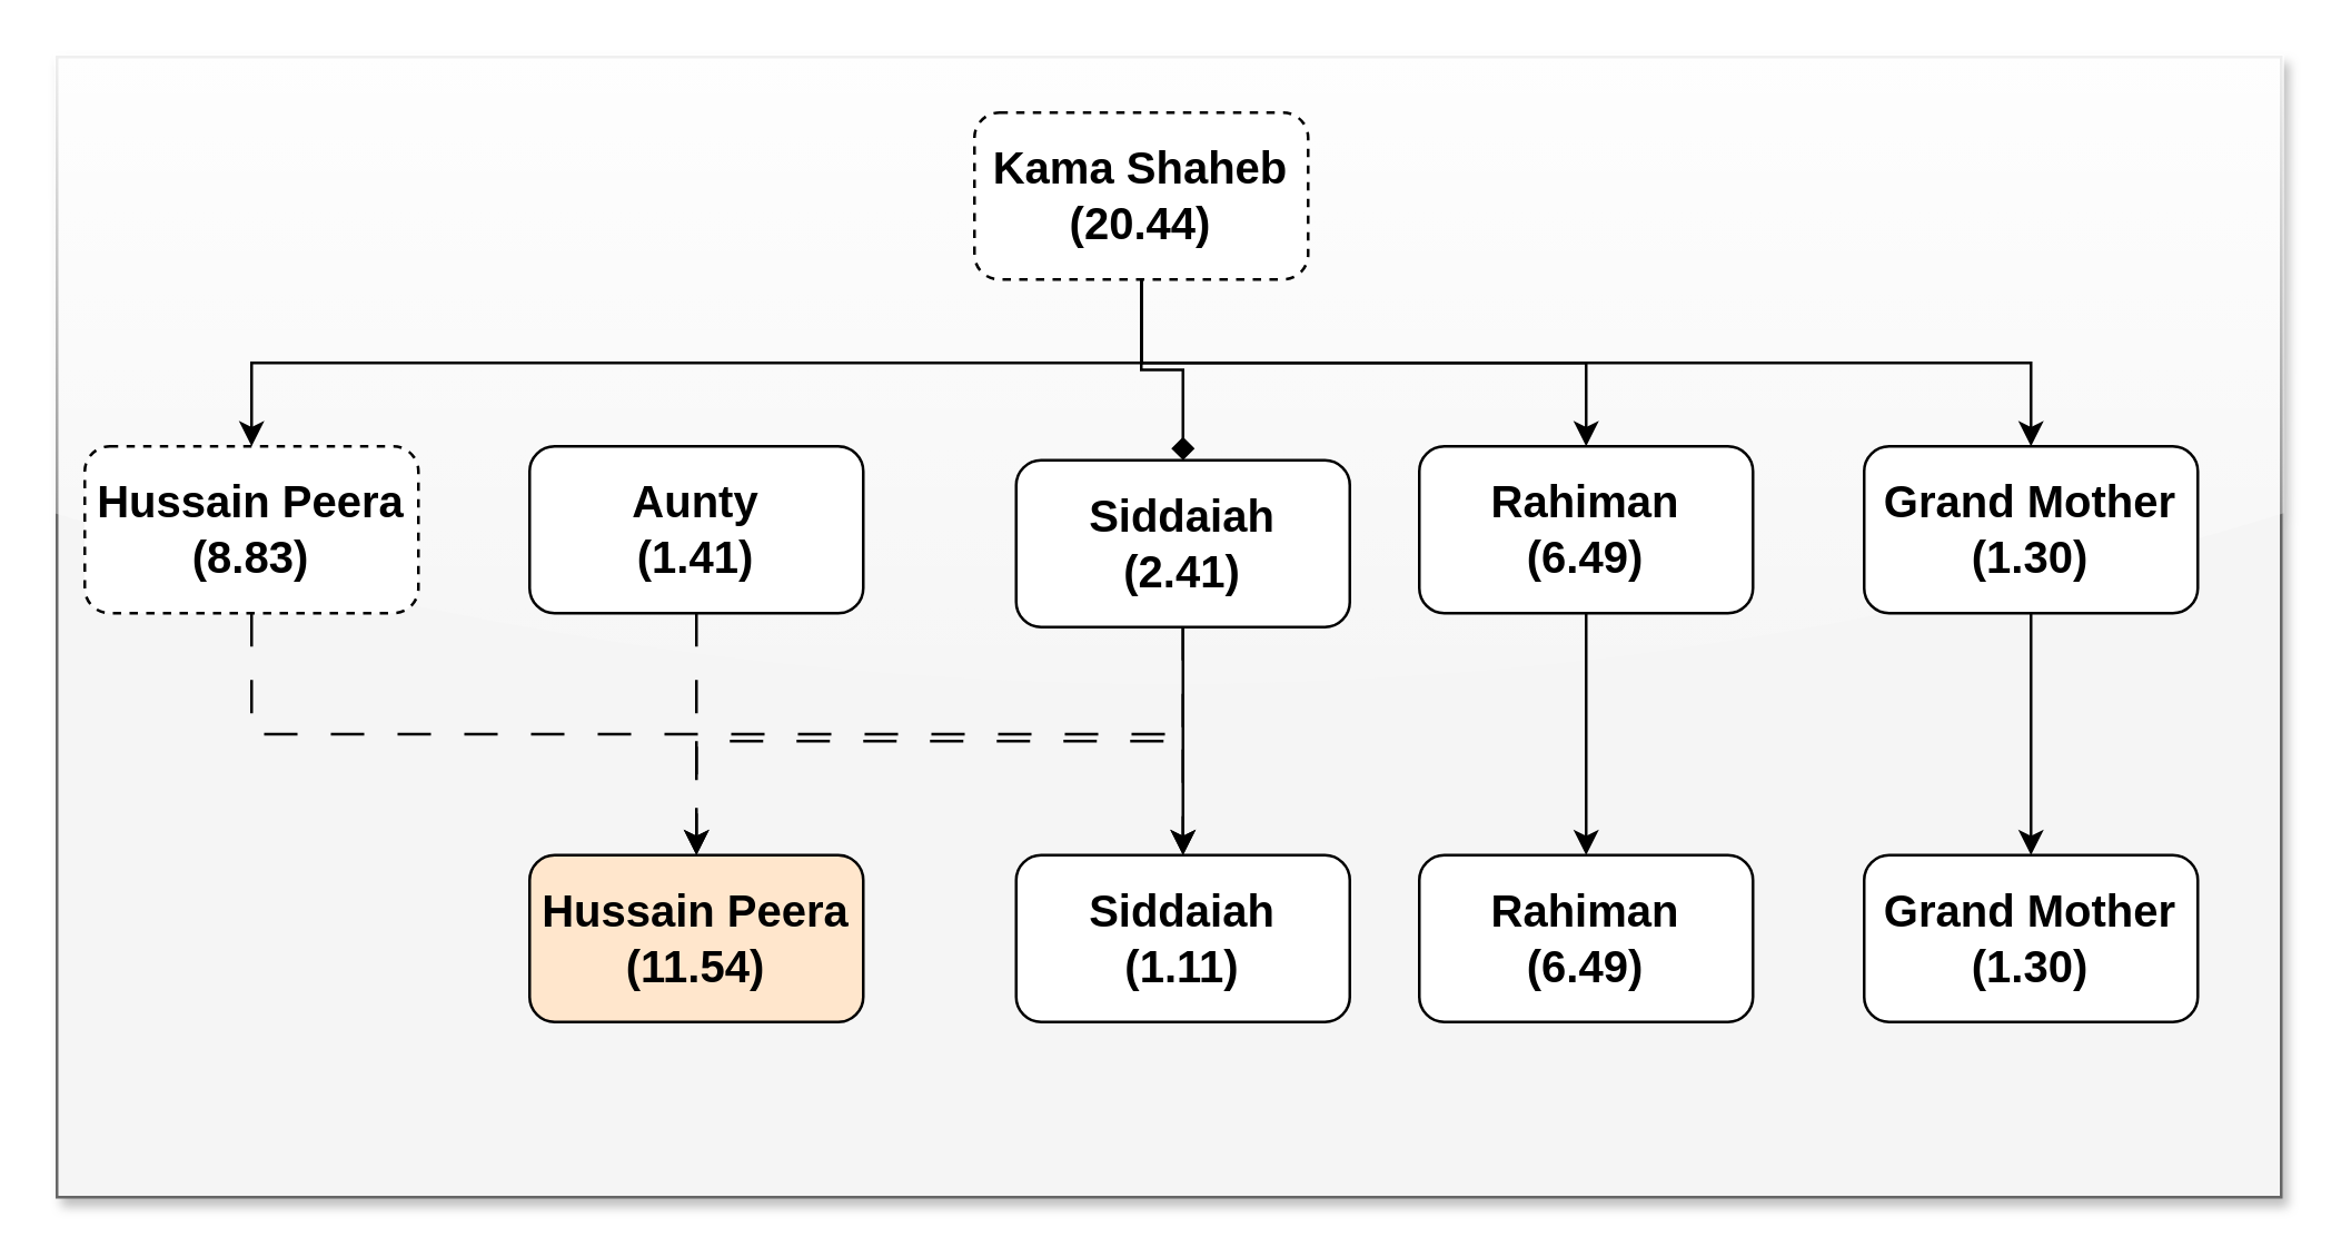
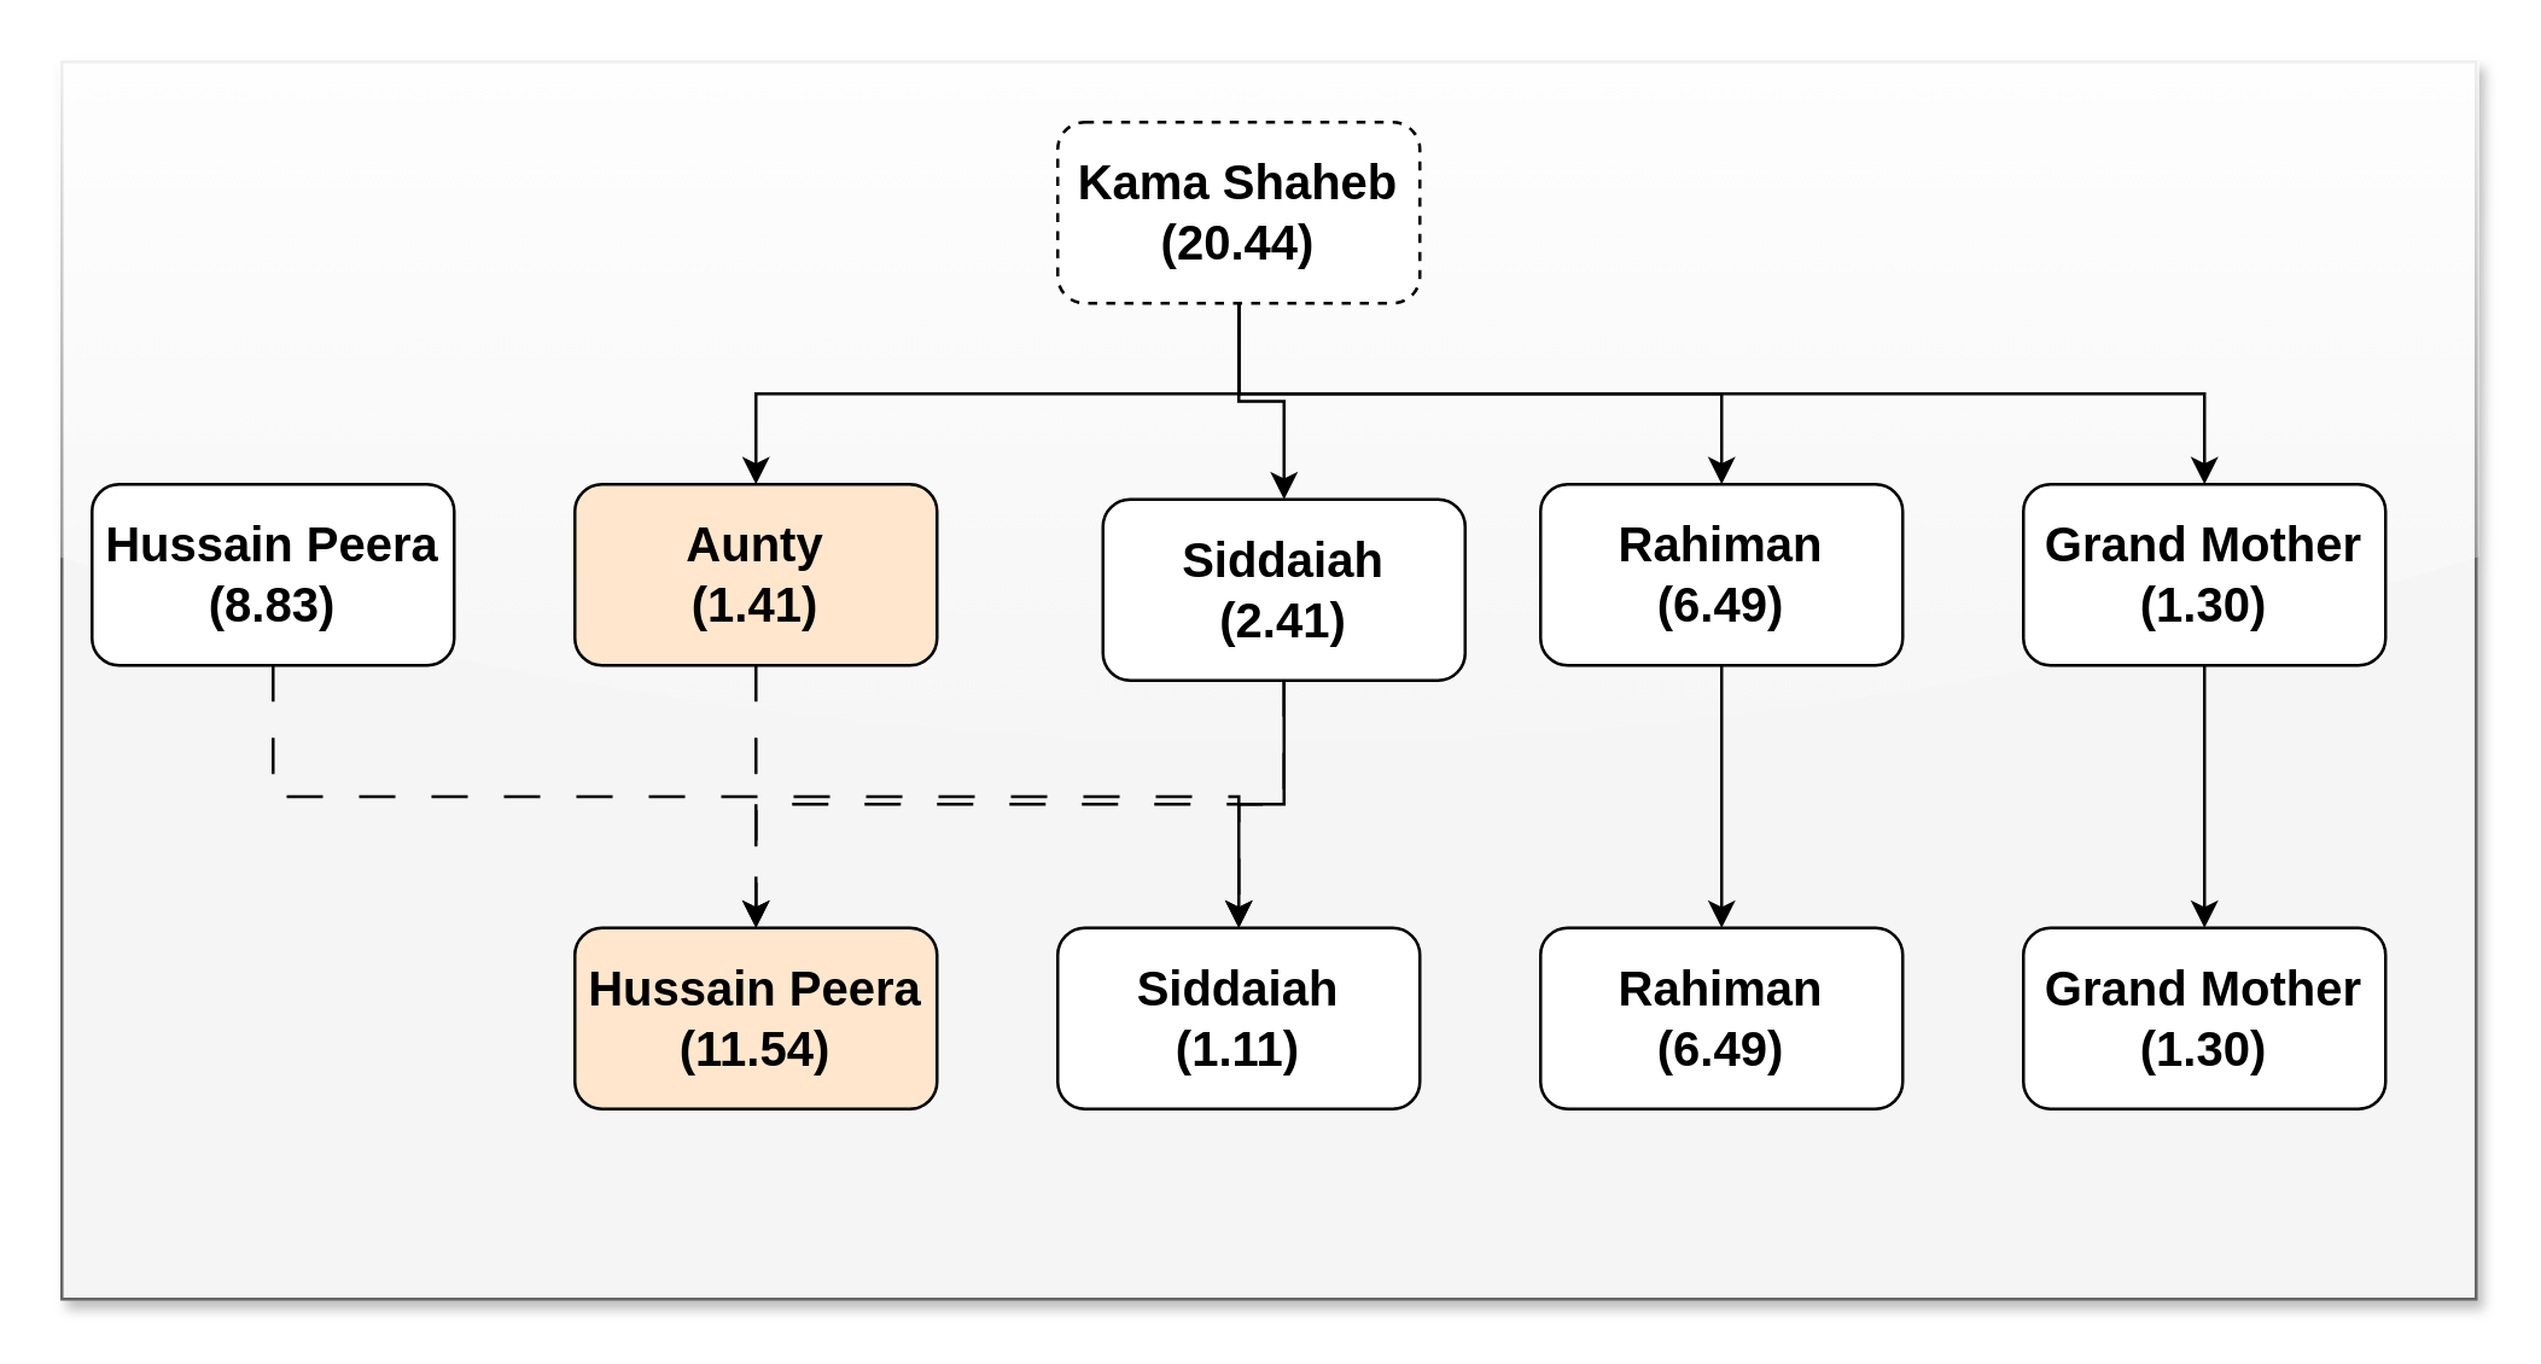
- <mxCell id="3" style="edgeStyle=orthogonalEdgeStyle;rounded=0;orthogonalLoop=1;jettySize=auto;html=1;exitX=0.5;exitY=1;exitDx=0;exitDy=0;" parent="1" source="8" target="10" edge="1"><mxGeometry relative="1" as="geometry" /></mxCell>
+ <mxCell id="4" style="edgeStyle=orthogonalEdgeStyle;rounded=0;orthogonalLoop=1;jettySize=auto;html=1;exitX=0.5;exitY=1;exitDx=0;exitDy=0;" parent="1" source="8" target="19" edge="1"><mxGeometry relative="1" as="geometry" /></mxCell>
- <mxCell id="5" style="edgeStyle=orthogonalEdgeStyle;rounded=0;orthogonalLoop=1;jettySize=auto;html=1;exitX=0.5;exitY=1;exitDx=0;exitDy=0;endArrow=diamond;" parent="1" source="8" target="15" edge="1"><mxGeometry relative="1" as="geometry" /></mxCell>
+ <mxCell id="5" style="edgeStyle=orthogonalEdgeStyle;rounded=0;orthogonalLoop=1;jettySize=auto;html=1;exitX=0.5;exitY=1;exitDx=0;exitDy=0;" parent="1" source="8" target="15" edge="1"><mxGeometry relative="1" as="geometry" /></mxCell>
- <mxCell id="10" value="Hussain Peera&lt;div&gt;(8.83)&lt;/div&gt;" style="rounded=1;whiteSpace=wrap;html=1;fontSize=16;fontStyle=1;dashed=1;" parent="1" vertex="1"><mxGeometry x="30" y="160" width="120" height="60" as="geometry" /></mxCell>
+ <mxCell id="10" value="Hussain Peera&lt;div&gt;(8.83)&lt;/div&gt;" style="rounded=1;whiteSpace=wrap;html=1;fontSize=16;fontStyle=1" parent="1" vertex="1"><mxGeometry x="30" y="160" width="120" height="60" as="geometry" /></mxCell>
- <mxCell id="19" value="Aunty&lt;div&gt;(1.41)&lt;/div&gt;" style="rounded=1;whiteSpace=wrap;html=1;fontSize=16;fontStyle=1" parent="1" vertex="1"><mxGeometry x="190" y="160" width="120" height="60" as="geometry" /></mxCell>
+ <mxCell id="19" value="Aunty&lt;div&gt;(1.41)&lt;/div&gt;" style="rounded=1;whiteSpace=wrap;html=1;fontSize=16;fontStyle=1;fillColor=#ffe6cc;" parent="1" vertex="1"><mxGeometry x="190" y="160" width="120" height="60" as="geometry" /></mxCell>
- <mxCell id="21" value="Siddaiah&lt;div&gt;(1.11)&lt;/div&gt;" style="rounded=1;whiteSpace=wrap;html=1;fontSize=16;fontStyle=1" parent="1" vertex="1"><mxGeometry x="365" y="307" width="120" height="60" as="geometry" /></mxCell>
+ <mxCell id="21" value="Siddaiah&lt;div&gt;(1.11)&lt;/div&gt;" style="rounded=1;whiteSpace=wrap;html=1;fontSize=16;fontStyle=1" parent="1" vertex="1"><mxGeometry x="350" y="307" width="120" height="60" as="geometry" /></mxCell>
